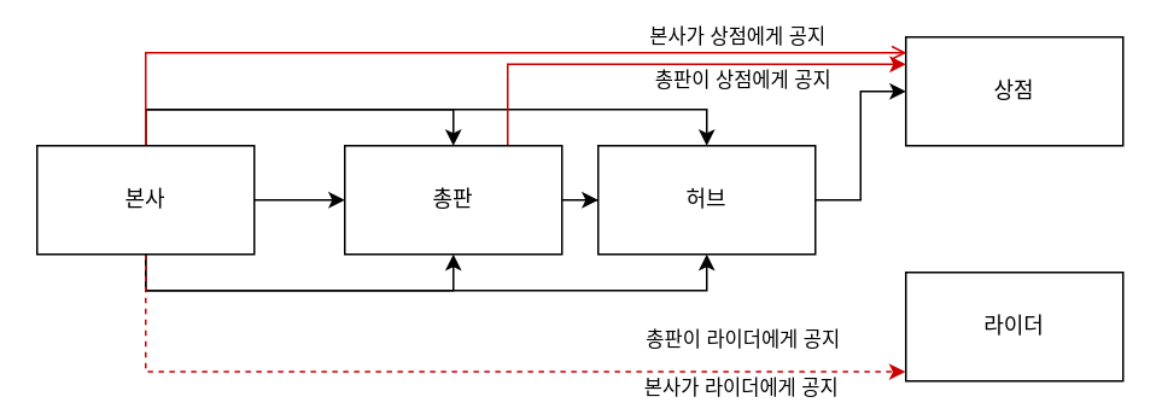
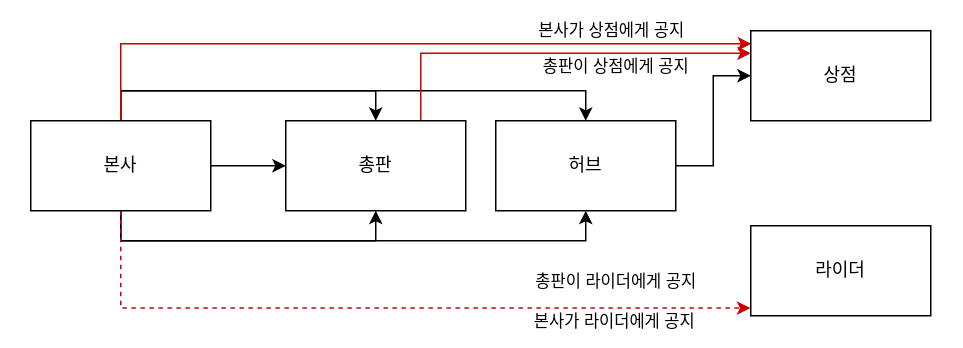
- <mxCell id="7" style="edgeStyle=orthogonalEdgeStyle;rounded=0;orthogonalLoop=1;jettySize=auto;html=1;entryX=0.003;entryY=0.144;entryDx=0;entryDy=0;entryPerimeter=0;exitX=0.5;exitY=0;exitDx=0;exitDy=0;strokeColor=#CC0000;endArrow=open;" edge="1" parent="1" source="11" target="18"><mxGeometry relative="1" as="geometry"><mxPoint x="420" y="0" as="targetPoint" /></mxGeometry></mxCell>
+ <mxCell id="7" style="edgeStyle=orthogonalEdgeStyle;rounded=0;orthogonalLoop=1;jettySize=auto;html=1;entryX=0.003;entryY=0.144;entryDx=0;entryDy=0;entryPerimeter=0;exitX=0.5;exitY=0;exitDx=0;exitDy=0;strokeColor=#CC0000;" edge="1" parent="1" source="11" target="18"><mxGeometry relative="1" as="geometry"><mxPoint x="420" y="0" as="targetPoint" /></mxGeometry></mxCell>
- <mxCell id="12" style="edgeStyle=orthogonalEdgeStyle;rounded=0;orthogonalLoop=1;jettySize=auto;html=1;entryX=0;entryY=0.5;entryDx=0;entryDy=0;" edge="1" parent="1" source="15" target="17"><mxGeometry relative="1" as="geometry" /></mxCell>
